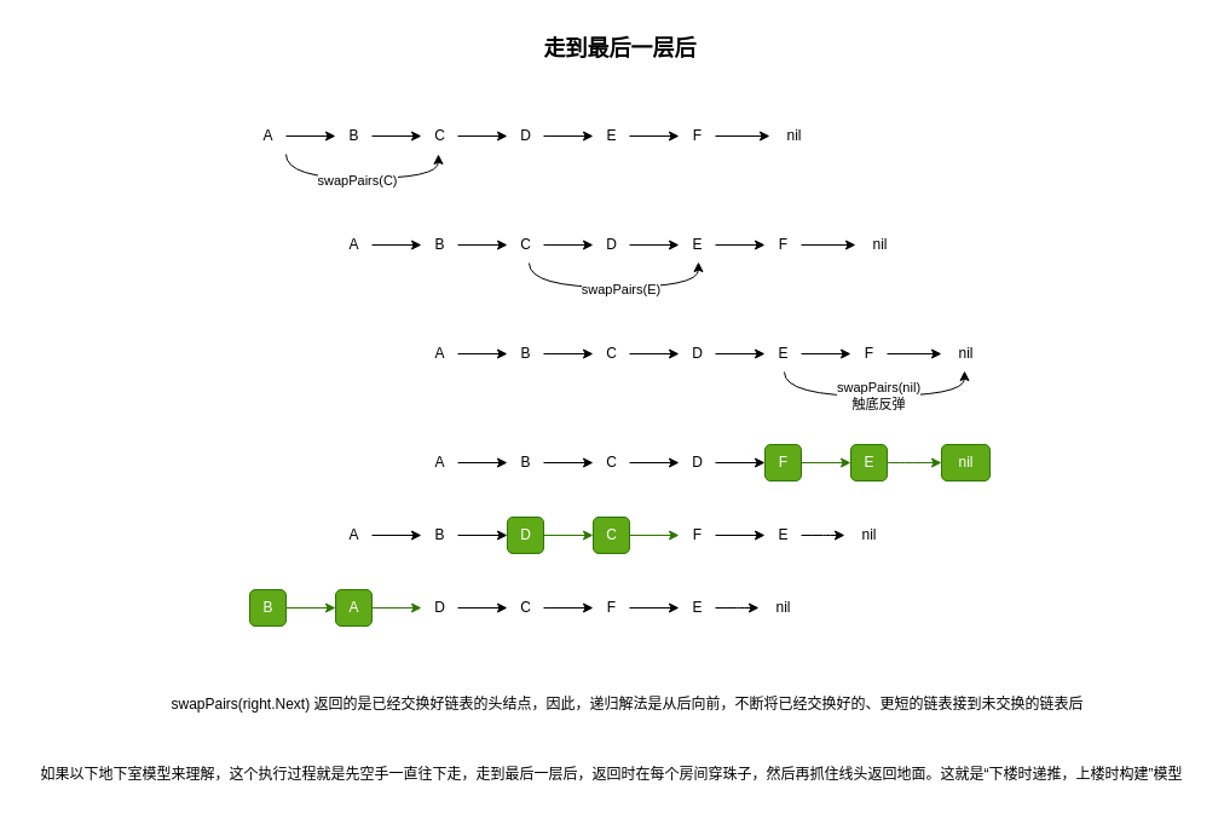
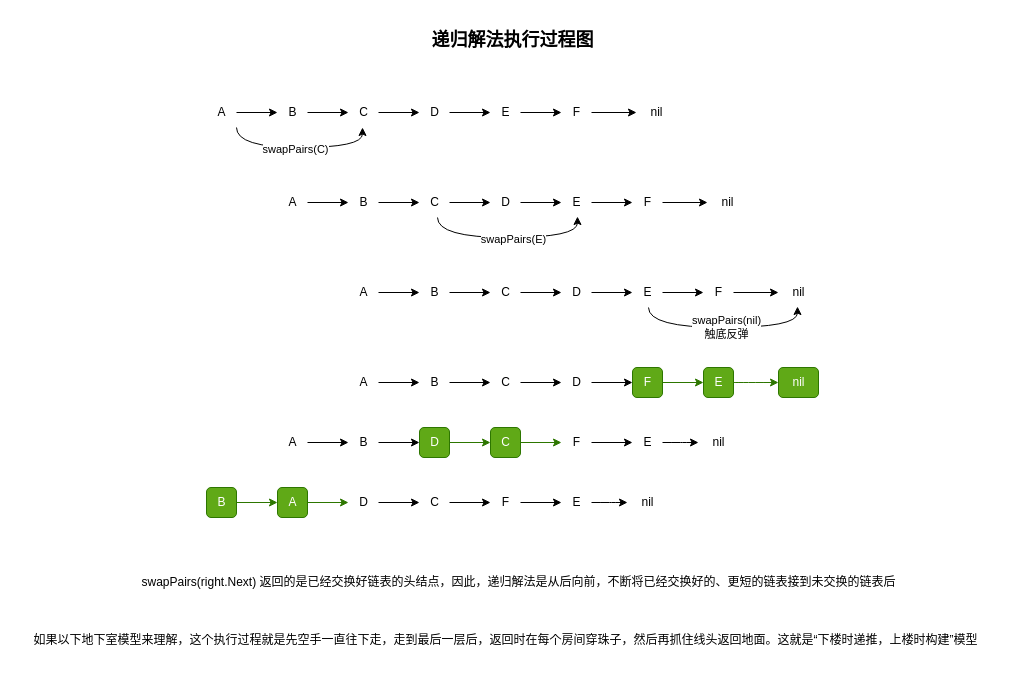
- <mxCell id="86" value="走到最后一层后" style="text;html=1;align=center;verticalAlign=middle;resizable=0;points=[];autosize=1;strokeColor=none;fillColor=none;fontSize=18;fontStyle=1" vertex="1" parent="1"><mxGeometry x="417" y="20" width="190" height="40" as="geometry" /></mxCell>
+ <mxCell id="86" value="递归解法执行过程图" style="text;html=1;align=center;verticalAlign=middle;resizable=0;points=[];autosize=1;strokeColor=none;fillColor=none;fontSize=18;fontStyle=1" vertex="1" parent="1"><mxGeometry x="417" y="20" width="190" height="40" as="geometry" /></mxCell>
